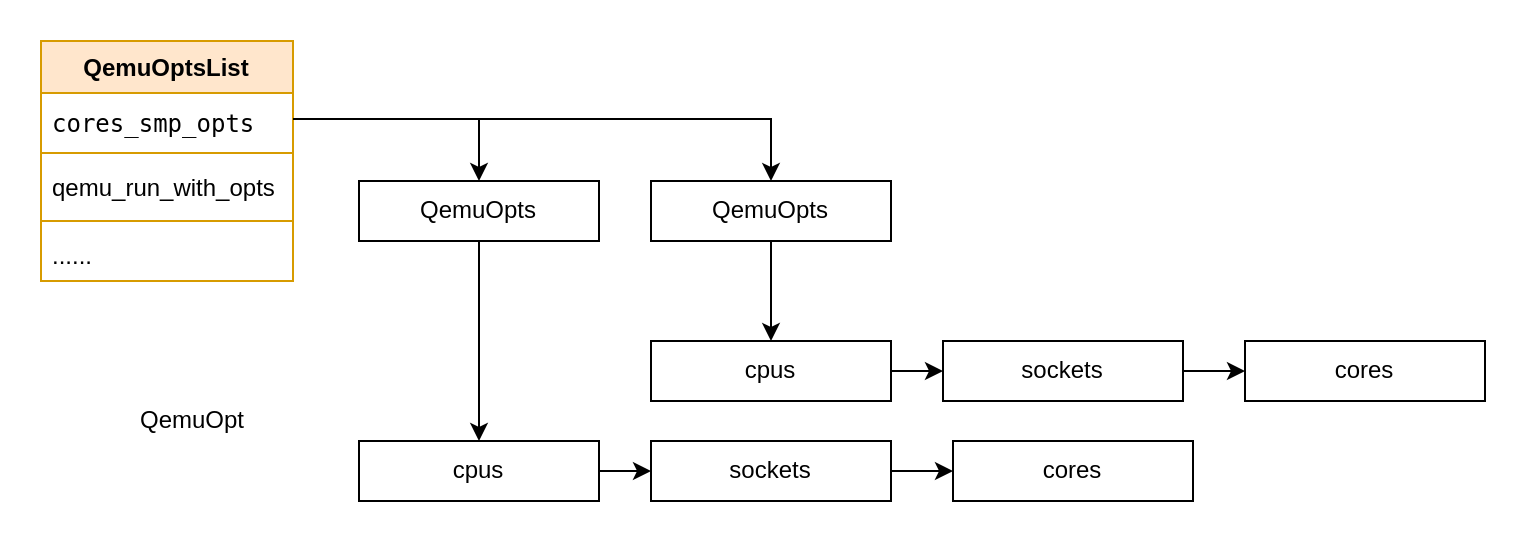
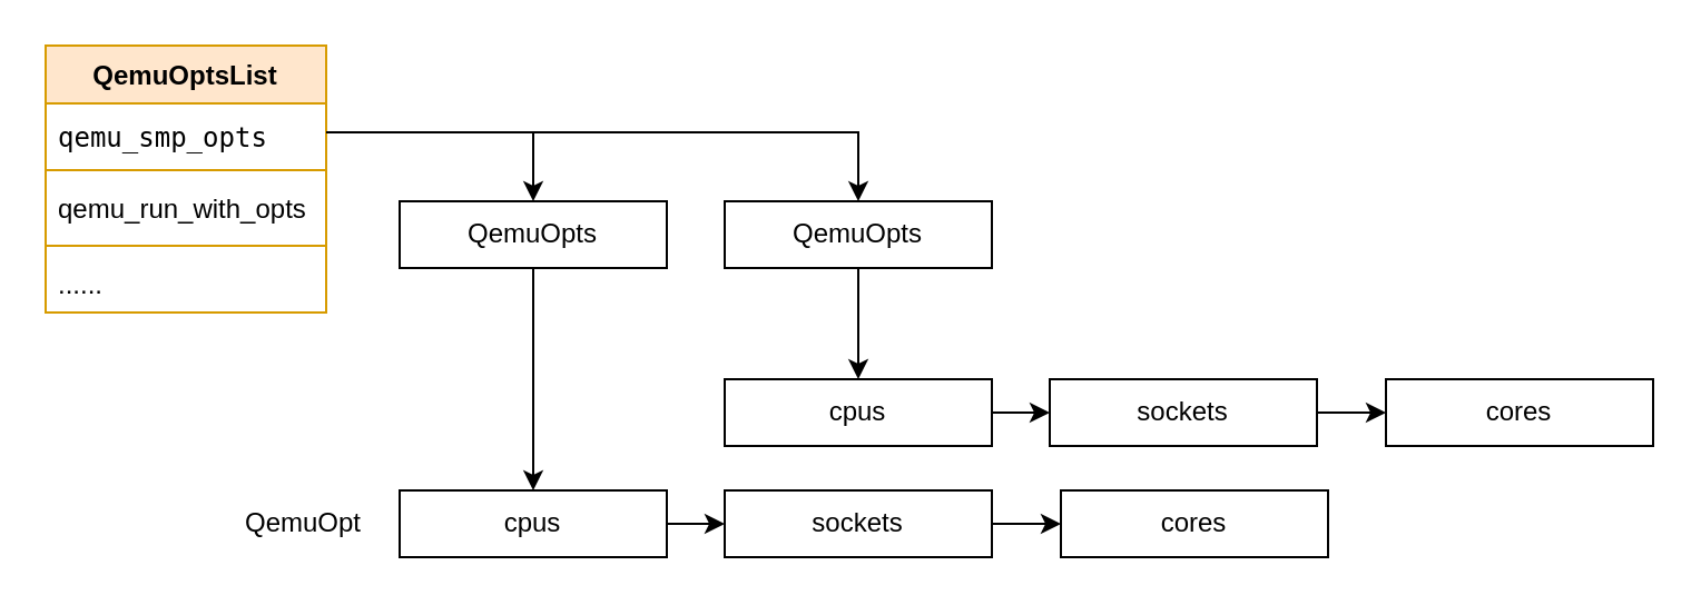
- <mxCell id="9" value="&lt;div style=&quot;background-color: rgb(255, 255, 255); line-height: 19px;&quot;&gt;&lt;font face=&quot;Droid Sans Mono, monospace, monospace&quot;&gt;cores_smp_opts&lt;/font&gt;&lt;br&gt;&lt;/div&gt;" style="text;strokeColor=none;fillColor=none;align=left;verticalAlign=top;spacingLeft=4;spacingRight=4;overflow=hidden;rotatable=0;points=[[0,0.5],[1,0.5]];portConstraint=eastwest;whiteSpace=wrap;html=1;" vertex="1" parent="8"><mxGeometry y="26" width="126" height="26" as="geometry" /></mxCell>
+ <mxCell id="9" value="&lt;div style=&quot;background-color: rgb(255, 255, 255); line-height: 19px;&quot;&gt;&lt;font face=&quot;Droid Sans Mono, monospace, monospace&quot;&gt;qemu_smp_opts&lt;/font&gt;&lt;br&gt;&lt;/div&gt;" style="text;strokeColor=none;fillColor=none;align=left;verticalAlign=top;spacingLeft=4;spacingRight=4;overflow=hidden;rotatable=0;points=[[0,0.5],[1,0.5]];portConstraint=eastwest;whiteSpace=wrap;html=1;" vertex="1" parent="8"><mxGeometry y="26" width="126" height="26" as="geometry" /></mxCell>
- <mxCell id="19" value="QemuOpt" style="text;html=1;strokeColor=none;fillColor=none;align=center;verticalAlign=middle;whiteSpace=wrap;rounded=0;" vertex="1" parent="1"><mxGeometry x="66" y="195" width="60" height="30" as="geometry" /></mxCell>
+ <mxCell id="19" value="QemuOpt" style="text;html=1;strokeColor=none;fillColor=none;align=center;verticalAlign=middle;whiteSpace=wrap;rounded=0;" vertex="1" parent="1"><mxGeometry x="106" y="220" width="60" height="30" as="geometry" /></mxCell>
